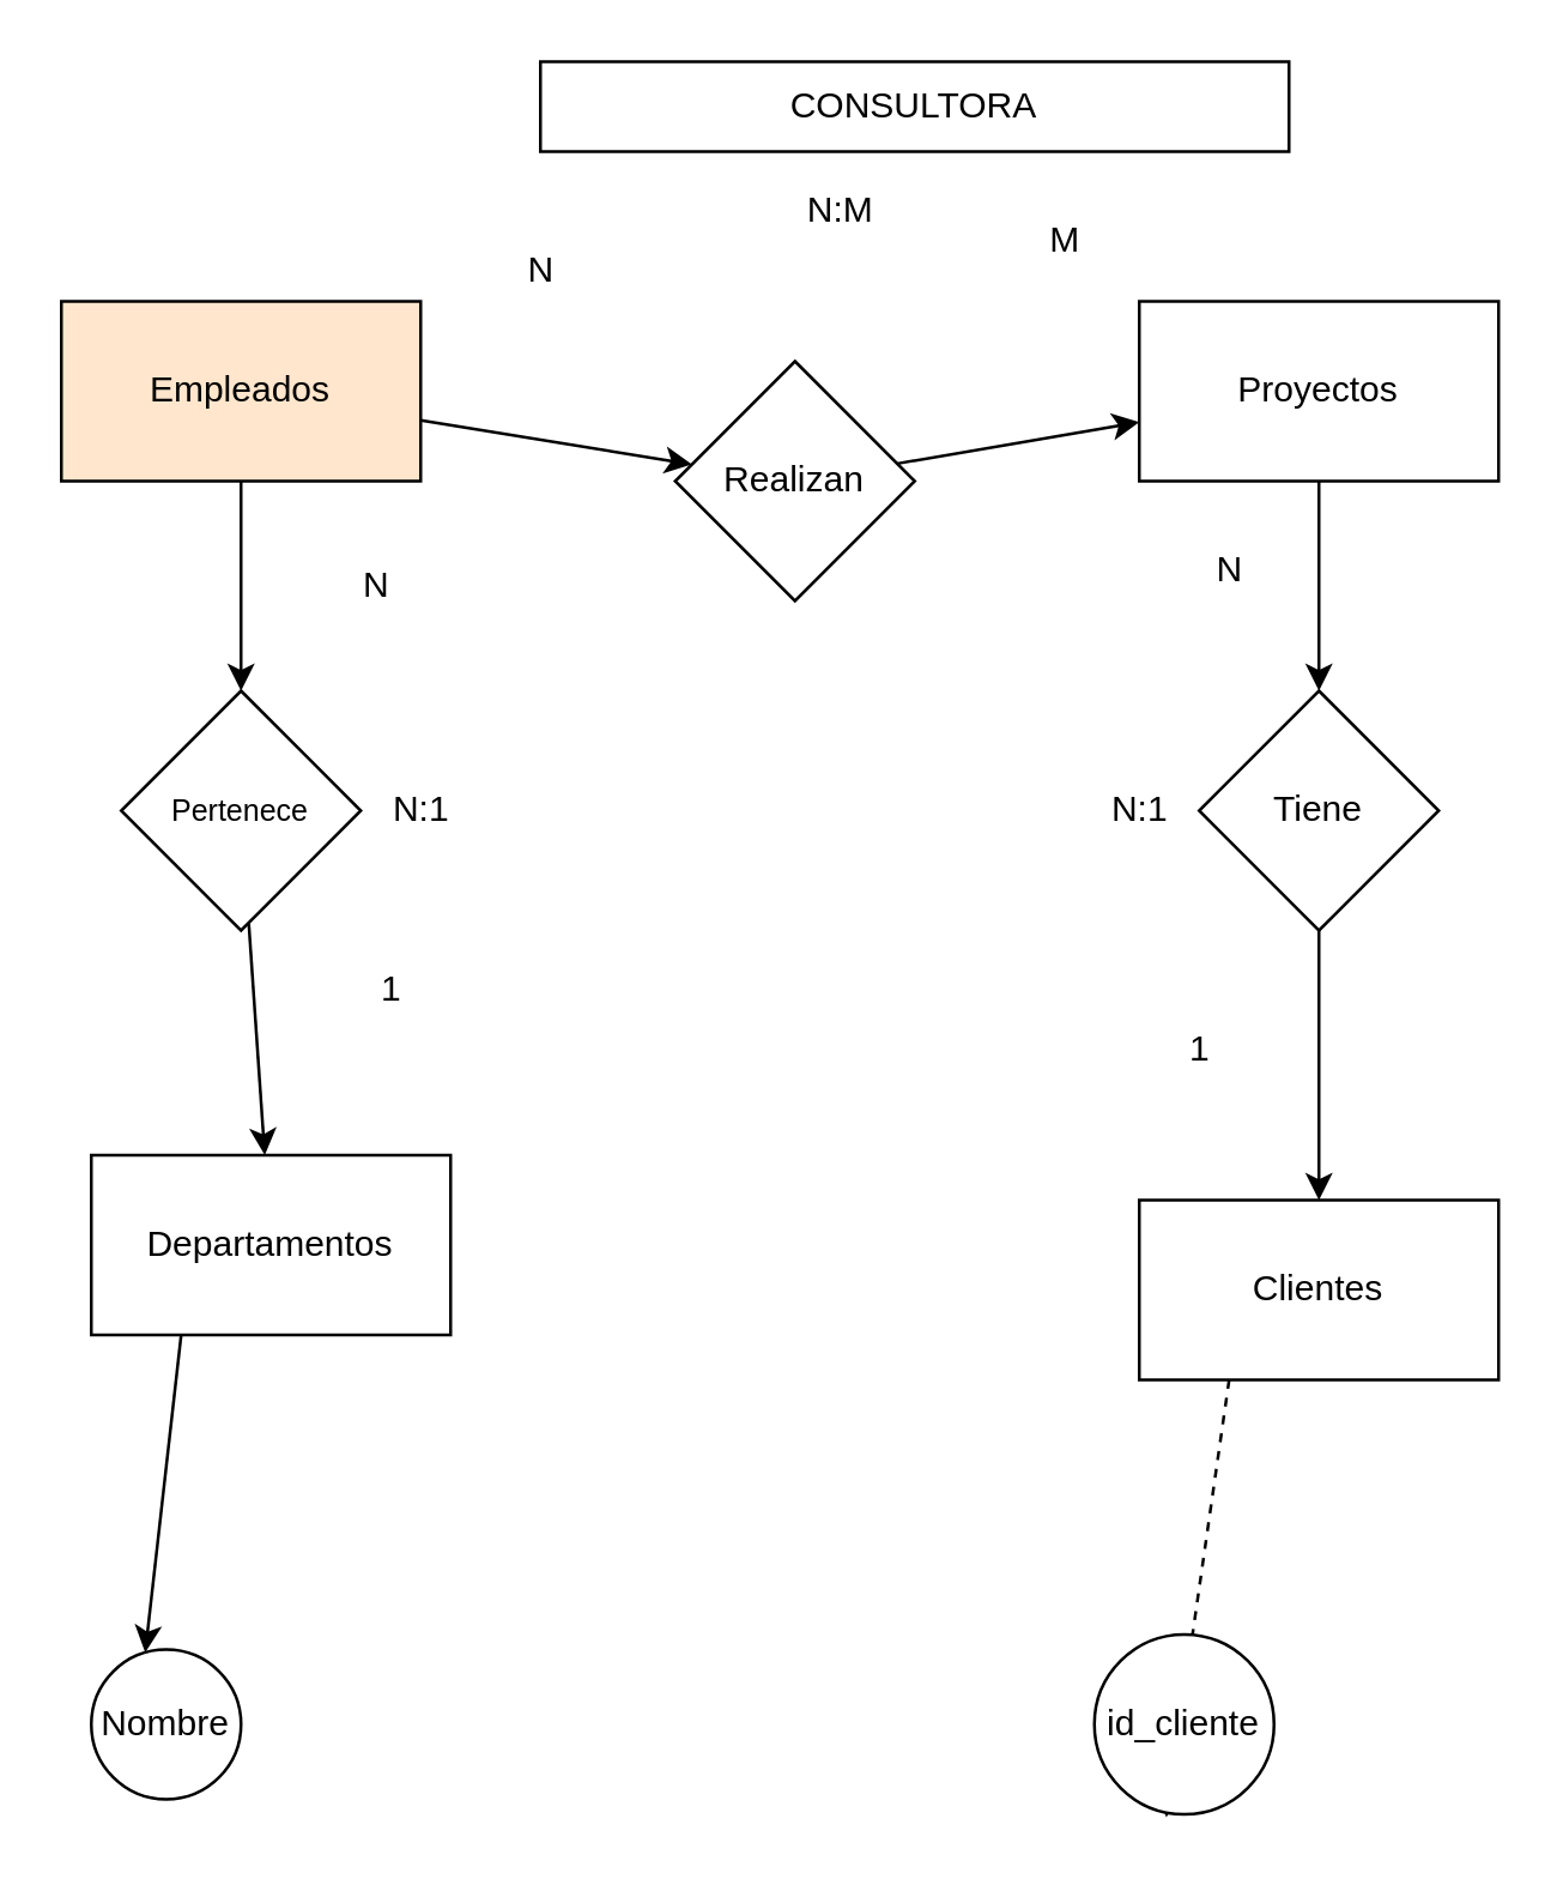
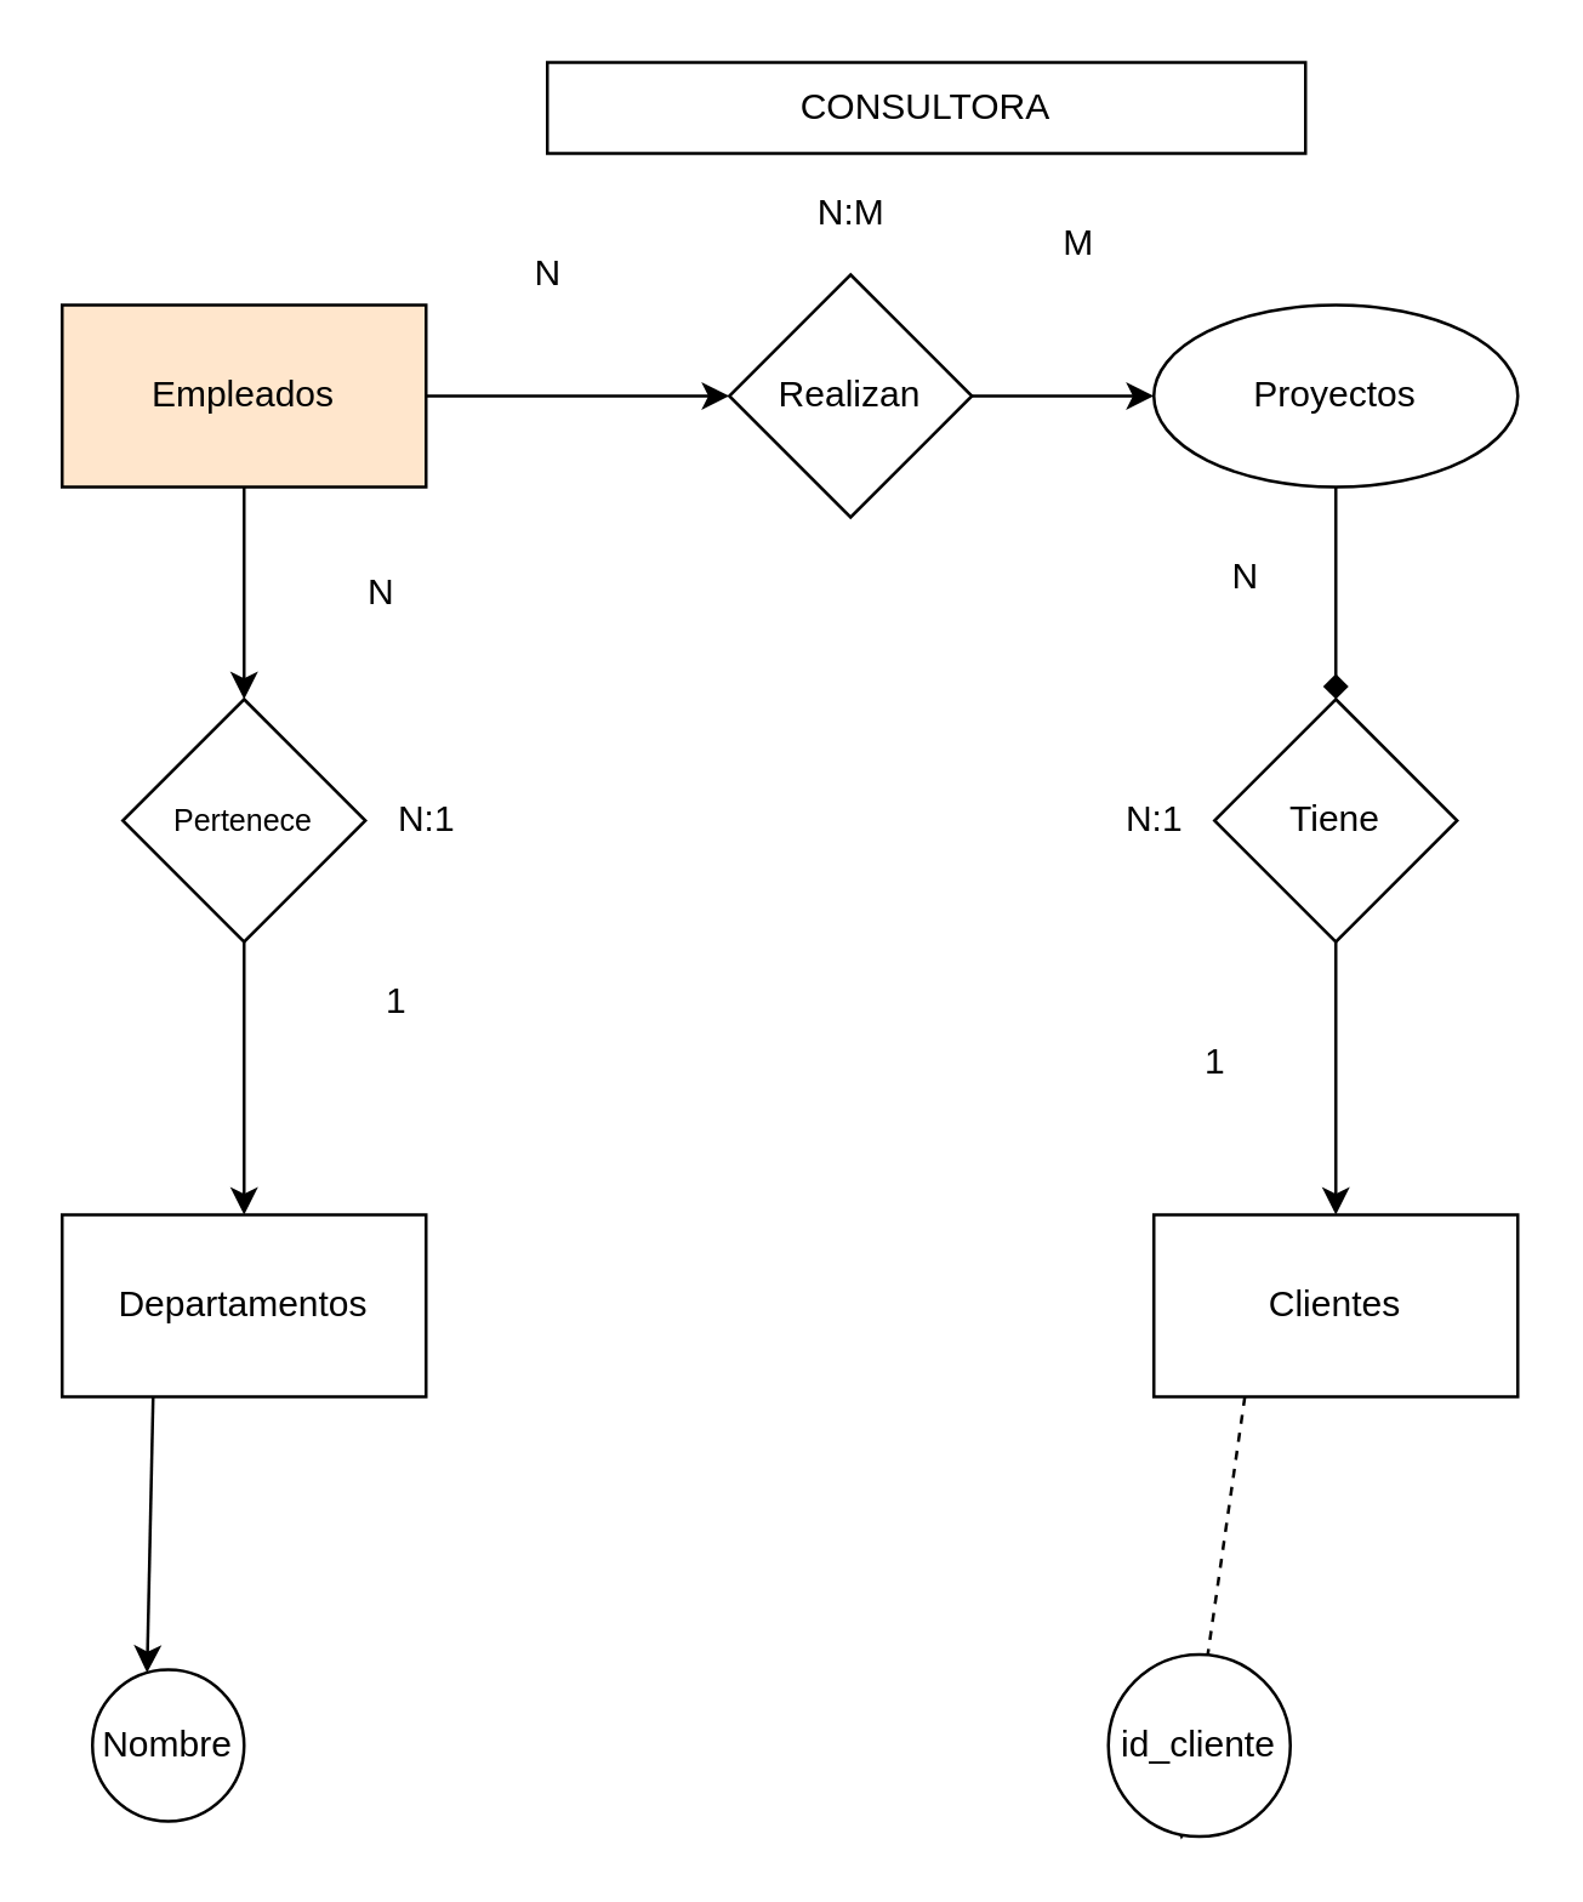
- <mxCell id="12" value="&lt;font style=&quot;font-size: 12px;&quot;&gt;Proyectos&lt;/font&gt;" style="whiteSpace=wrap;html=1;fontSize=8;rounded=0;" parent="1" vertex="1"><mxGeometry x="380" y="100" width="120" height="60" as="geometry" /></mxCell>
+ <mxCell id="12" value="&lt;font style=&quot;font-size: 12px;&quot;&gt;Proyectos&lt;/font&gt;" style="ellipse;whiteSpace=wrap;html=1;fontSize=8;" parent="1" vertex="1"><mxGeometry x="380" y="100" width="120" height="60" as="geometry" /></mxCell>
- <mxCell id="10" value="&lt;font style=&quot;font-size: 12px;&quot;&gt;Realizan&lt;/font&gt;" style="rhombus;whiteSpace=wrap;html=1;fontSize=8;rounded=0;" parent="1" vertex="1"><mxGeometry x="225" y="120" width="80" height="80" as="geometry" /></mxCell>
+ <mxCell id="10" value="&lt;font style=&quot;font-size: 12px;&quot;&gt;Realizan&lt;/font&gt;" style="rhombus;whiteSpace=wrap;html=1;fontSize=8;rounded=0;" parent="1" vertex="1"><mxGeometry x="240" y="90" width="80" height="80" as="geometry" /></mxCell>
- <mxCell id="11" value="" style="edgeStyle=none;rounded=0;orthogonalLoop=1;jettySize=auto;html=1;fontSize=12;" parent="1" source="12" target="14" edge="1"><mxGeometry relative="1" as="geometry" /></mxCell>
+ <mxCell id="11" value="" style="edgeStyle=none;rounded=0;orthogonalLoop=1;jettySize=auto;html=1;fontSize=12;endArrow=diamond;" parent="1" source="12" target="14" edge="1"><mxGeometry relative="1" as="geometry" /></mxCell>
- <mxCell id="8" value="&lt;font style=&quot;font-size: 12px;&quot;&gt;Departamentos&lt;/font&gt;" style="whiteSpace=wrap;html=1;fontSize=8;rounded=0;" parent="1" vertex="1"><mxGeometry x="30" y="385" width="120" height="60" as="geometry" /></mxCell>
+ <mxCell id="8" value="&lt;font style=&quot;font-size: 12px;&quot;&gt;Departamentos&lt;/font&gt;" style="whiteSpace=wrap;html=1;fontSize=8;rounded=0;" parent="1" vertex="1"><mxGeometry x="20" y="400" width="120" height="60" as="geometry" /></mxCell>
